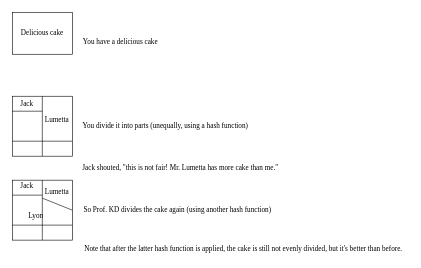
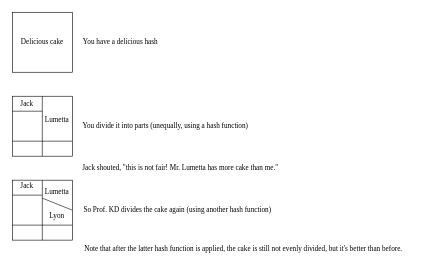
- <mxCell id="2" value="Delicious cake" style="rounded=0;whiteSpace=wrap;html=1;fontFamily=Times New Roman;" vertex="1" parent="1"><mxGeometry x="20" y="20" width="100" height="70" as="geometry" /></mxCell>
+ <mxCell id="2" value="Delicious cake" style="rounded=0;whiteSpace=wrap;html=1;fontFamily=Times New Roman;" vertex="1" parent="1"><mxGeometry x="20" y="20" width="100" height="100" as="geometry" /></mxCell>
- <mxCell id="3" value="You have a delicious cake" style="text;html=1;align=center;verticalAlign=middle;resizable=0;points=[];autosize=1;fontFamily=Times New Roman;" vertex="1" parent="1"><mxGeometry x="130" y="60" width="140" height="20" as="geometry" /></mxCell>
+ <mxCell id="3" value="You have a delicious hash" style="text;html=1;align=center;verticalAlign=middle;resizable=0;points=[];autosize=1;fontFamily=Times New Roman;" vertex="1" parent="1"><mxGeometry x="130" y="60" width="140" height="20" as="geometry" /></mxCell>
- <mxCell id="21" value="Lyon" style="text;html=1;align=center;verticalAlign=middle;resizable=0;points=[];autosize=1;fontFamily=Times New Roman;" vertex="1" parent="1"><mxGeometry x="39" y="350" width="40" height="20" as="geometry" /></mxCell>
+ <mxCell id="21" value="Lyon" style="text;html=1;align=center;verticalAlign=middle;resizable=0;points=[];autosize=1;fontFamily=Times New Roman;" vertex="1" parent="1"><mxGeometry x="74" y="350" width="40" height="20" as="geometry" /></mxCell>
